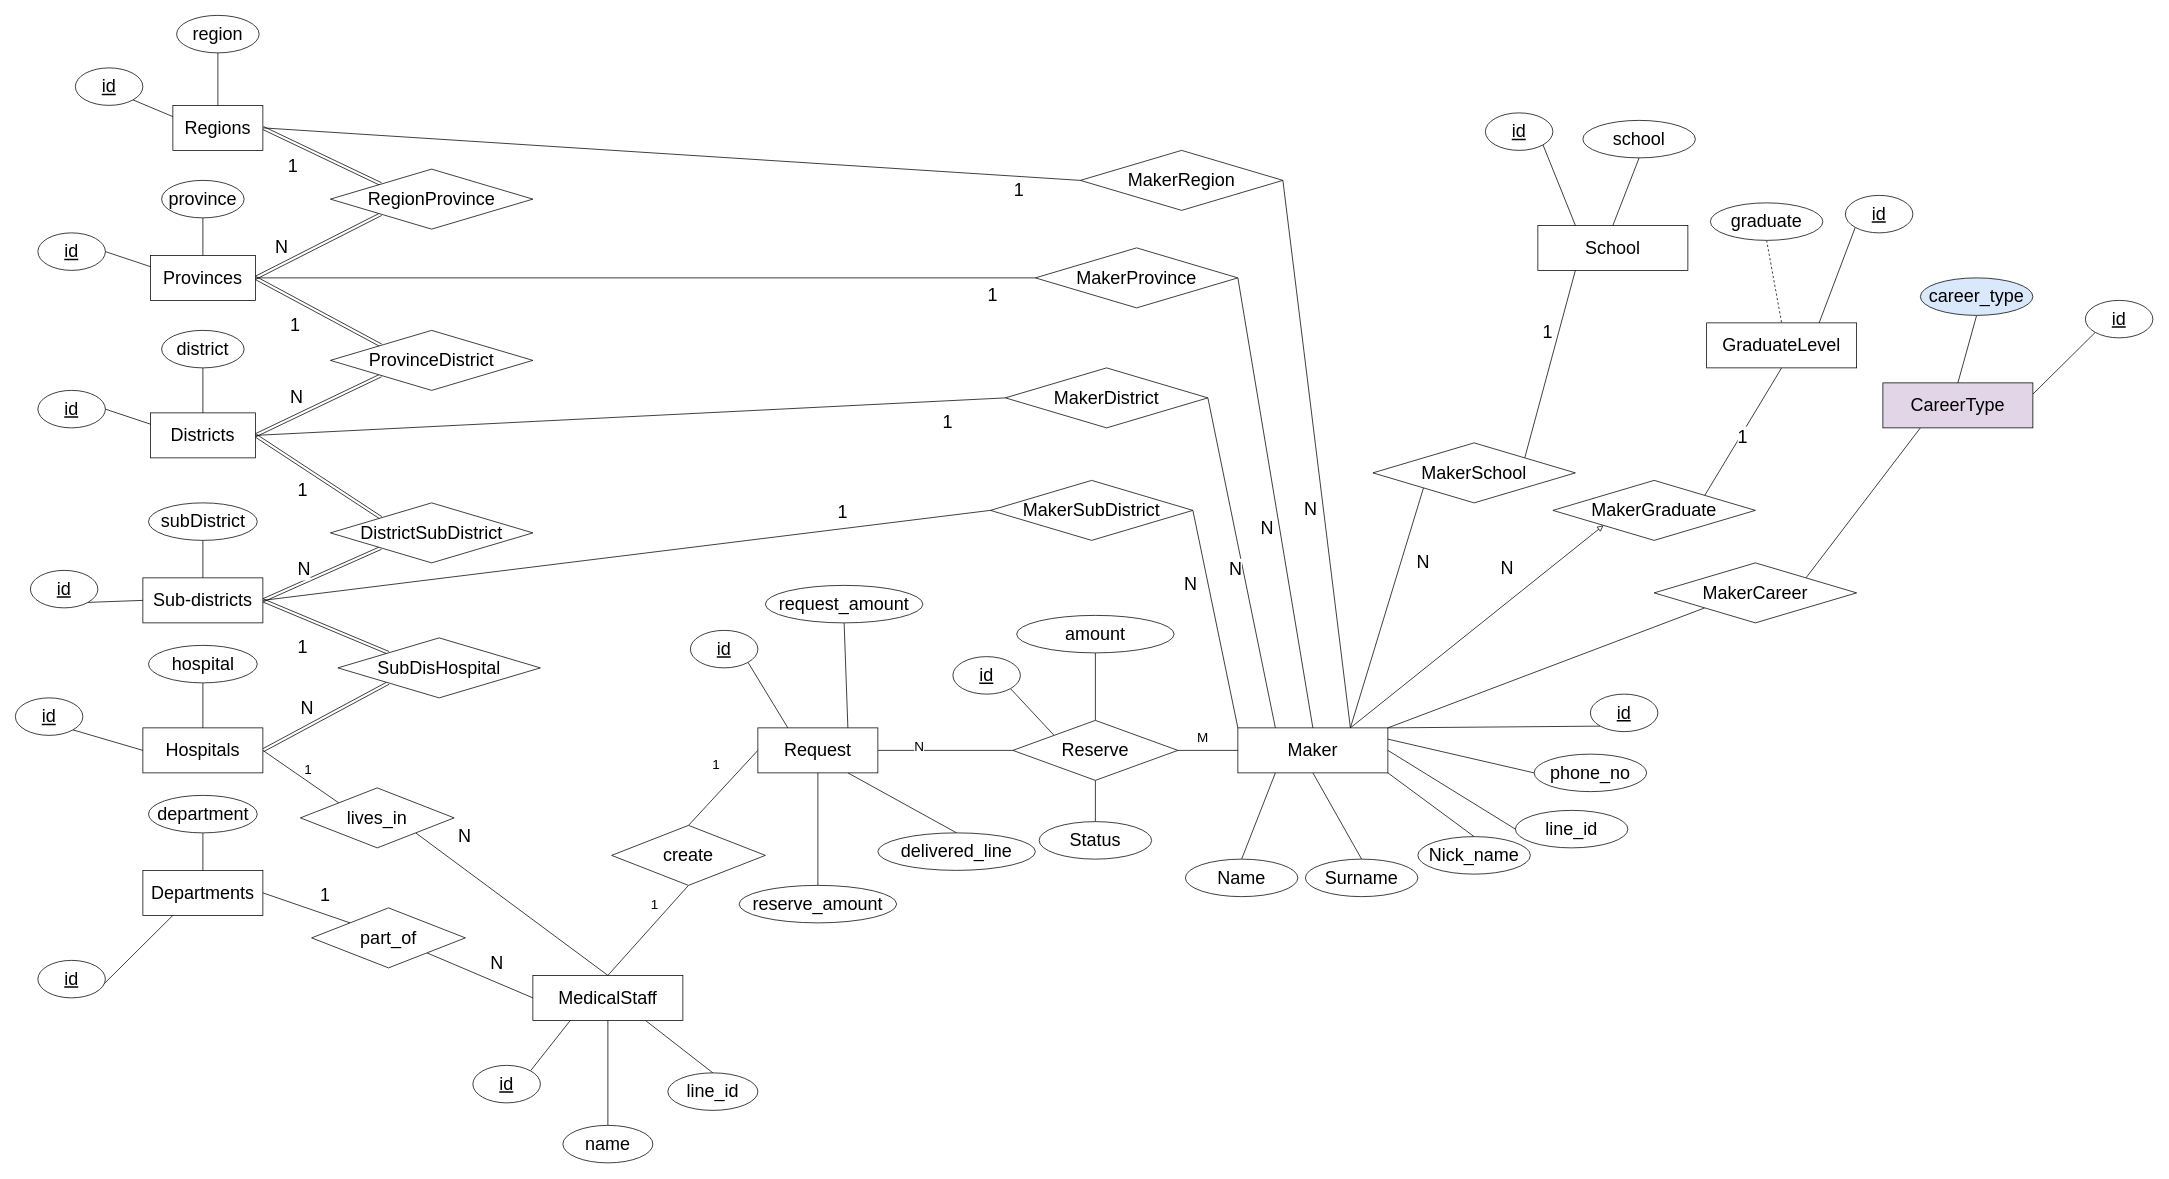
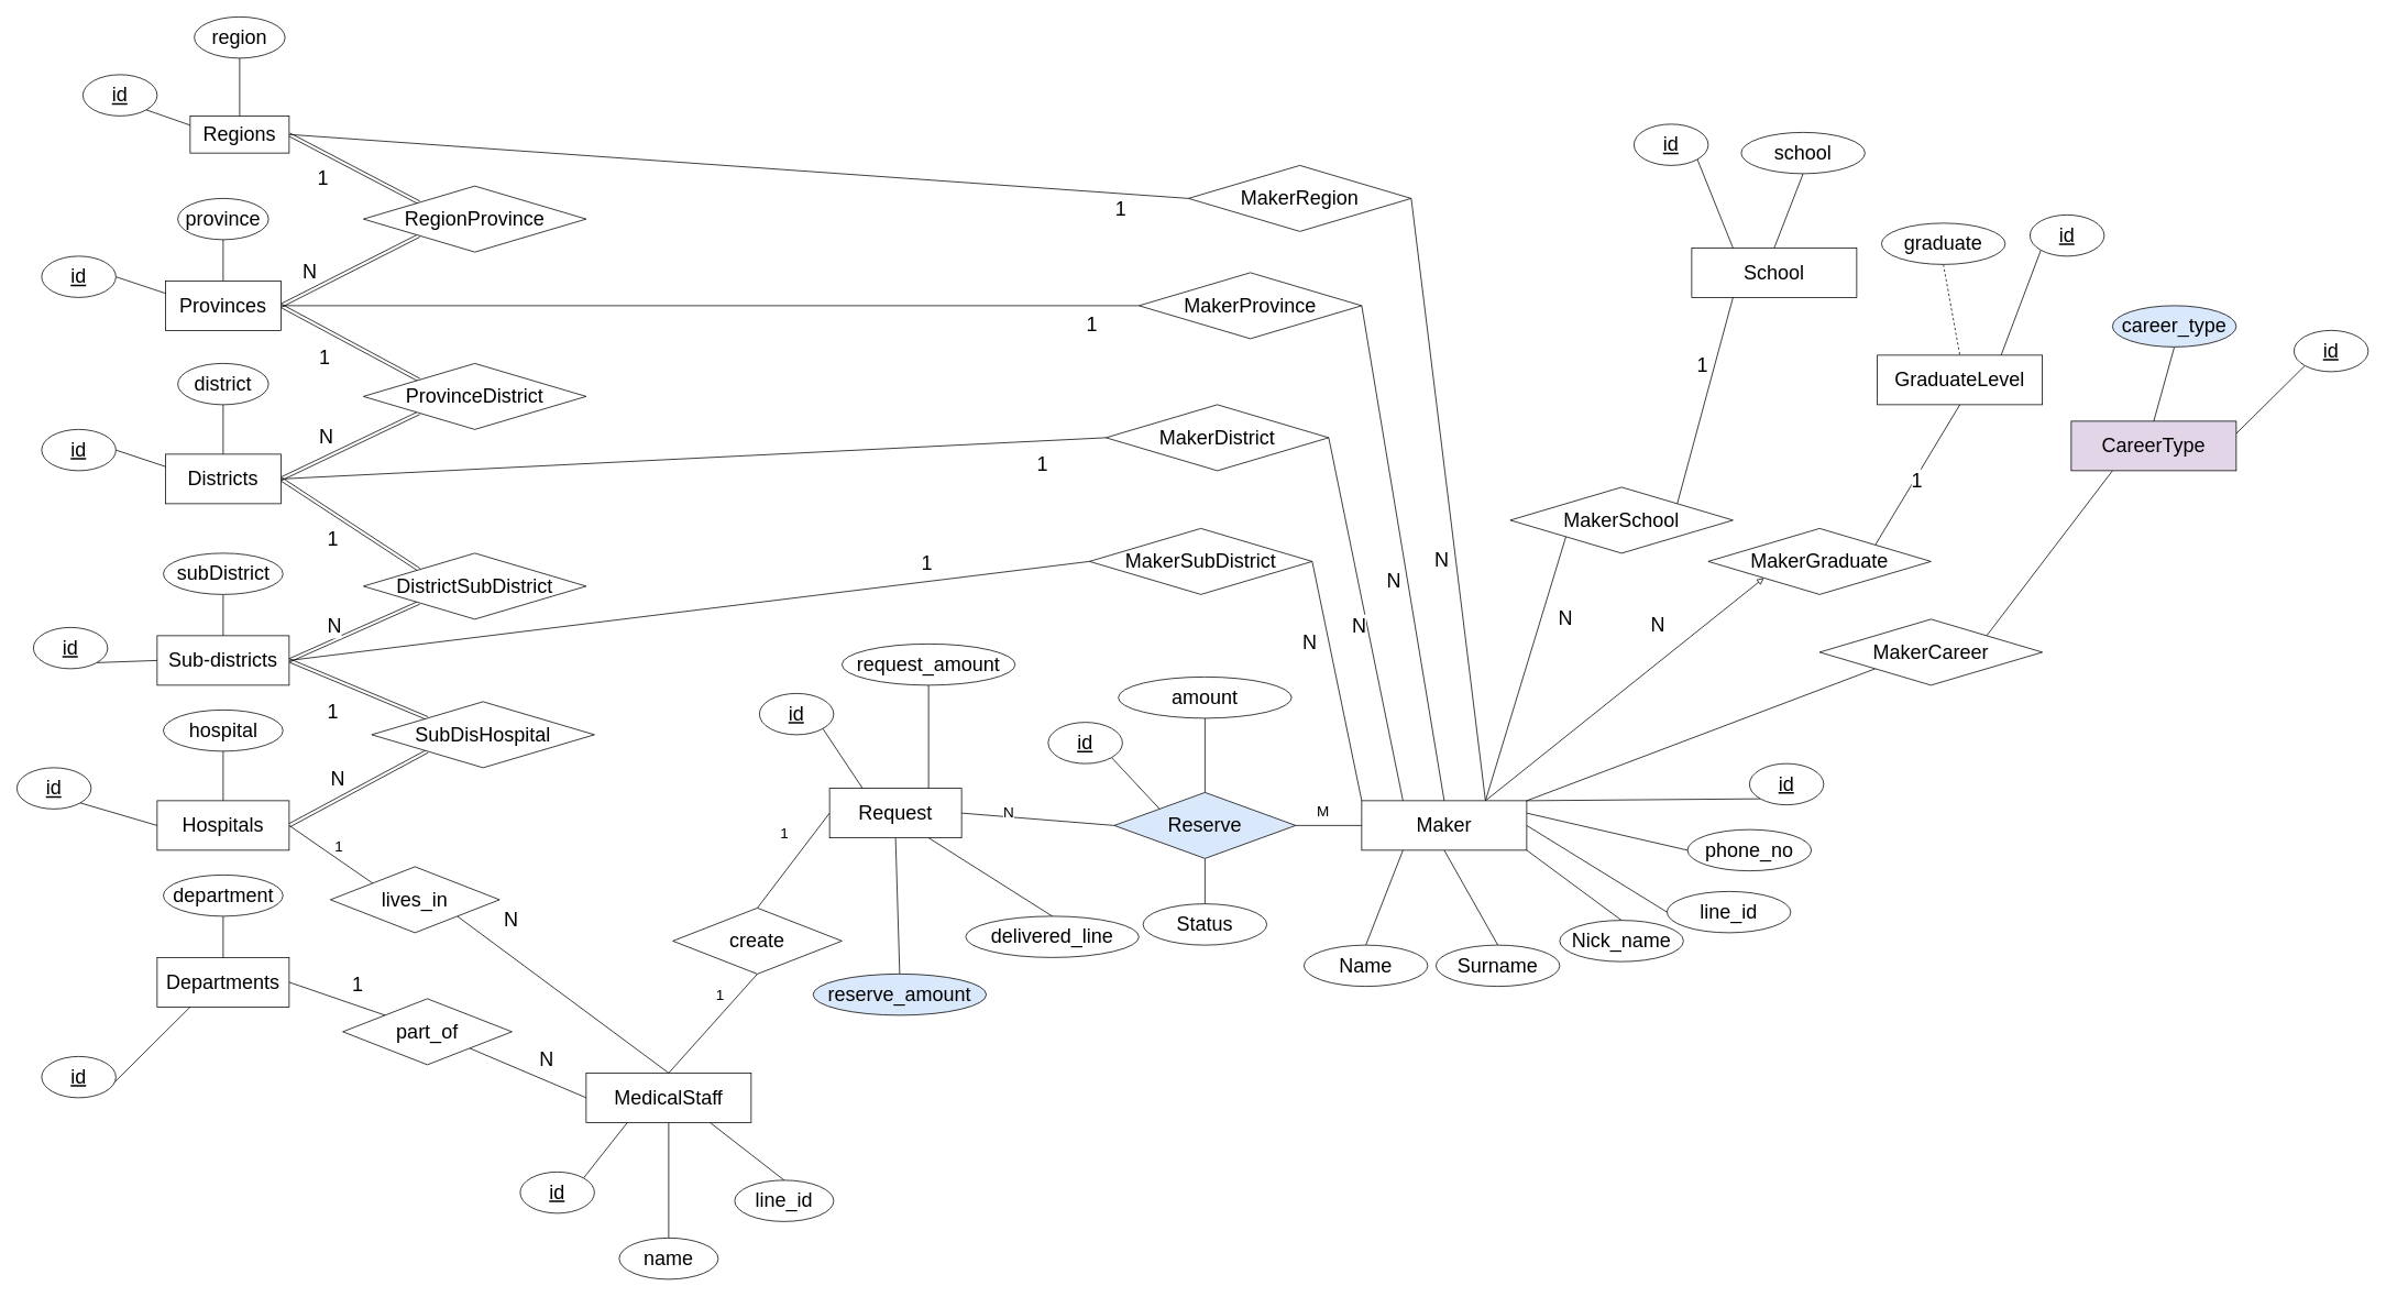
- <mxCell id="9" value="&lt;font style=&quot;font-size: 24px&quot;&gt;Regions&lt;/font&gt;" style="rounded=0;whiteSpace=wrap;html=1;" parent="1" vertex="1"><mxGeometry x="230" y="140" width="120" height="60" as="geometry" /></mxCell>
+ <mxCell id="9" value="&lt;font style=&quot;font-size: 24px&quot;&gt;Regions&lt;/font&gt;" style="rounded=0;whiteSpace=wrap;html=1;" parent="1" vertex="1"><mxGeometry x="230" y="140" width="120" height="45" as="geometry" /></mxCell>
- <mxCell id="68" value="&lt;font style=&quot;font-size: 24px&quot;&gt;Request&lt;/font&gt;" style="rounded=0;whiteSpace=wrap;html=1;" vertex="1" parent="1"><mxGeometry x="1010" y="970" width="160" height="60" as="geometry" /></mxCell>
+ <mxCell id="68" value="&lt;font style=&quot;font-size: 24px&quot;&gt;Request&lt;/font&gt;" style="rounded=0;whiteSpace=wrap;html=1;" vertex="1" parent="1"><mxGeometry x="1005" y="955" width="160" height="60" as="geometry" /></mxCell>
- <mxCell id="106" value="&lt;font style=&quot;font-size: 24px&quot;&gt;Reserve&lt;/font&gt;" style="rhombus;whiteSpace=wrap;html=1;" vertex="1" parent="1"><mxGeometry x="1350" y="960" width="220" height="80" as="geometry" /></mxCell>
+ <mxCell id="106" value="&lt;font style=&quot;font-size: 24px&quot;&gt;Reserve&lt;/font&gt;" style="rhombus;whiteSpace=wrap;html=1;fillColor=#dae8fc;" vertex="1" parent="1"><mxGeometry x="1350" y="960" width="220" height="80" as="geometry" /></mxCell>
- <mxCell id="73" value="&lt;span style=&quot;font-size: 24px&quot;&gt;reserve_amount&lt;/span&gt;" style="ellipse;whiteSpace=wrap;html=1;" vertex="1" parent="1"><mxGeometry x="985" y="1180" width="210" height="50" as="geometry" /></mxCell>
+ <mxCell id="73" value="&lt;span style=&quot;font-size: 24px&quot;&gt;reserve_amount&lt;/span&gt;" style="ellipse;whiteSpace=wrap;html=1;fillColor=#dae8fc;" vertex="1" parent="1"><mxGeometry x="985" y="1180" width="210" height="50" as="geometry" /></mxCell>
